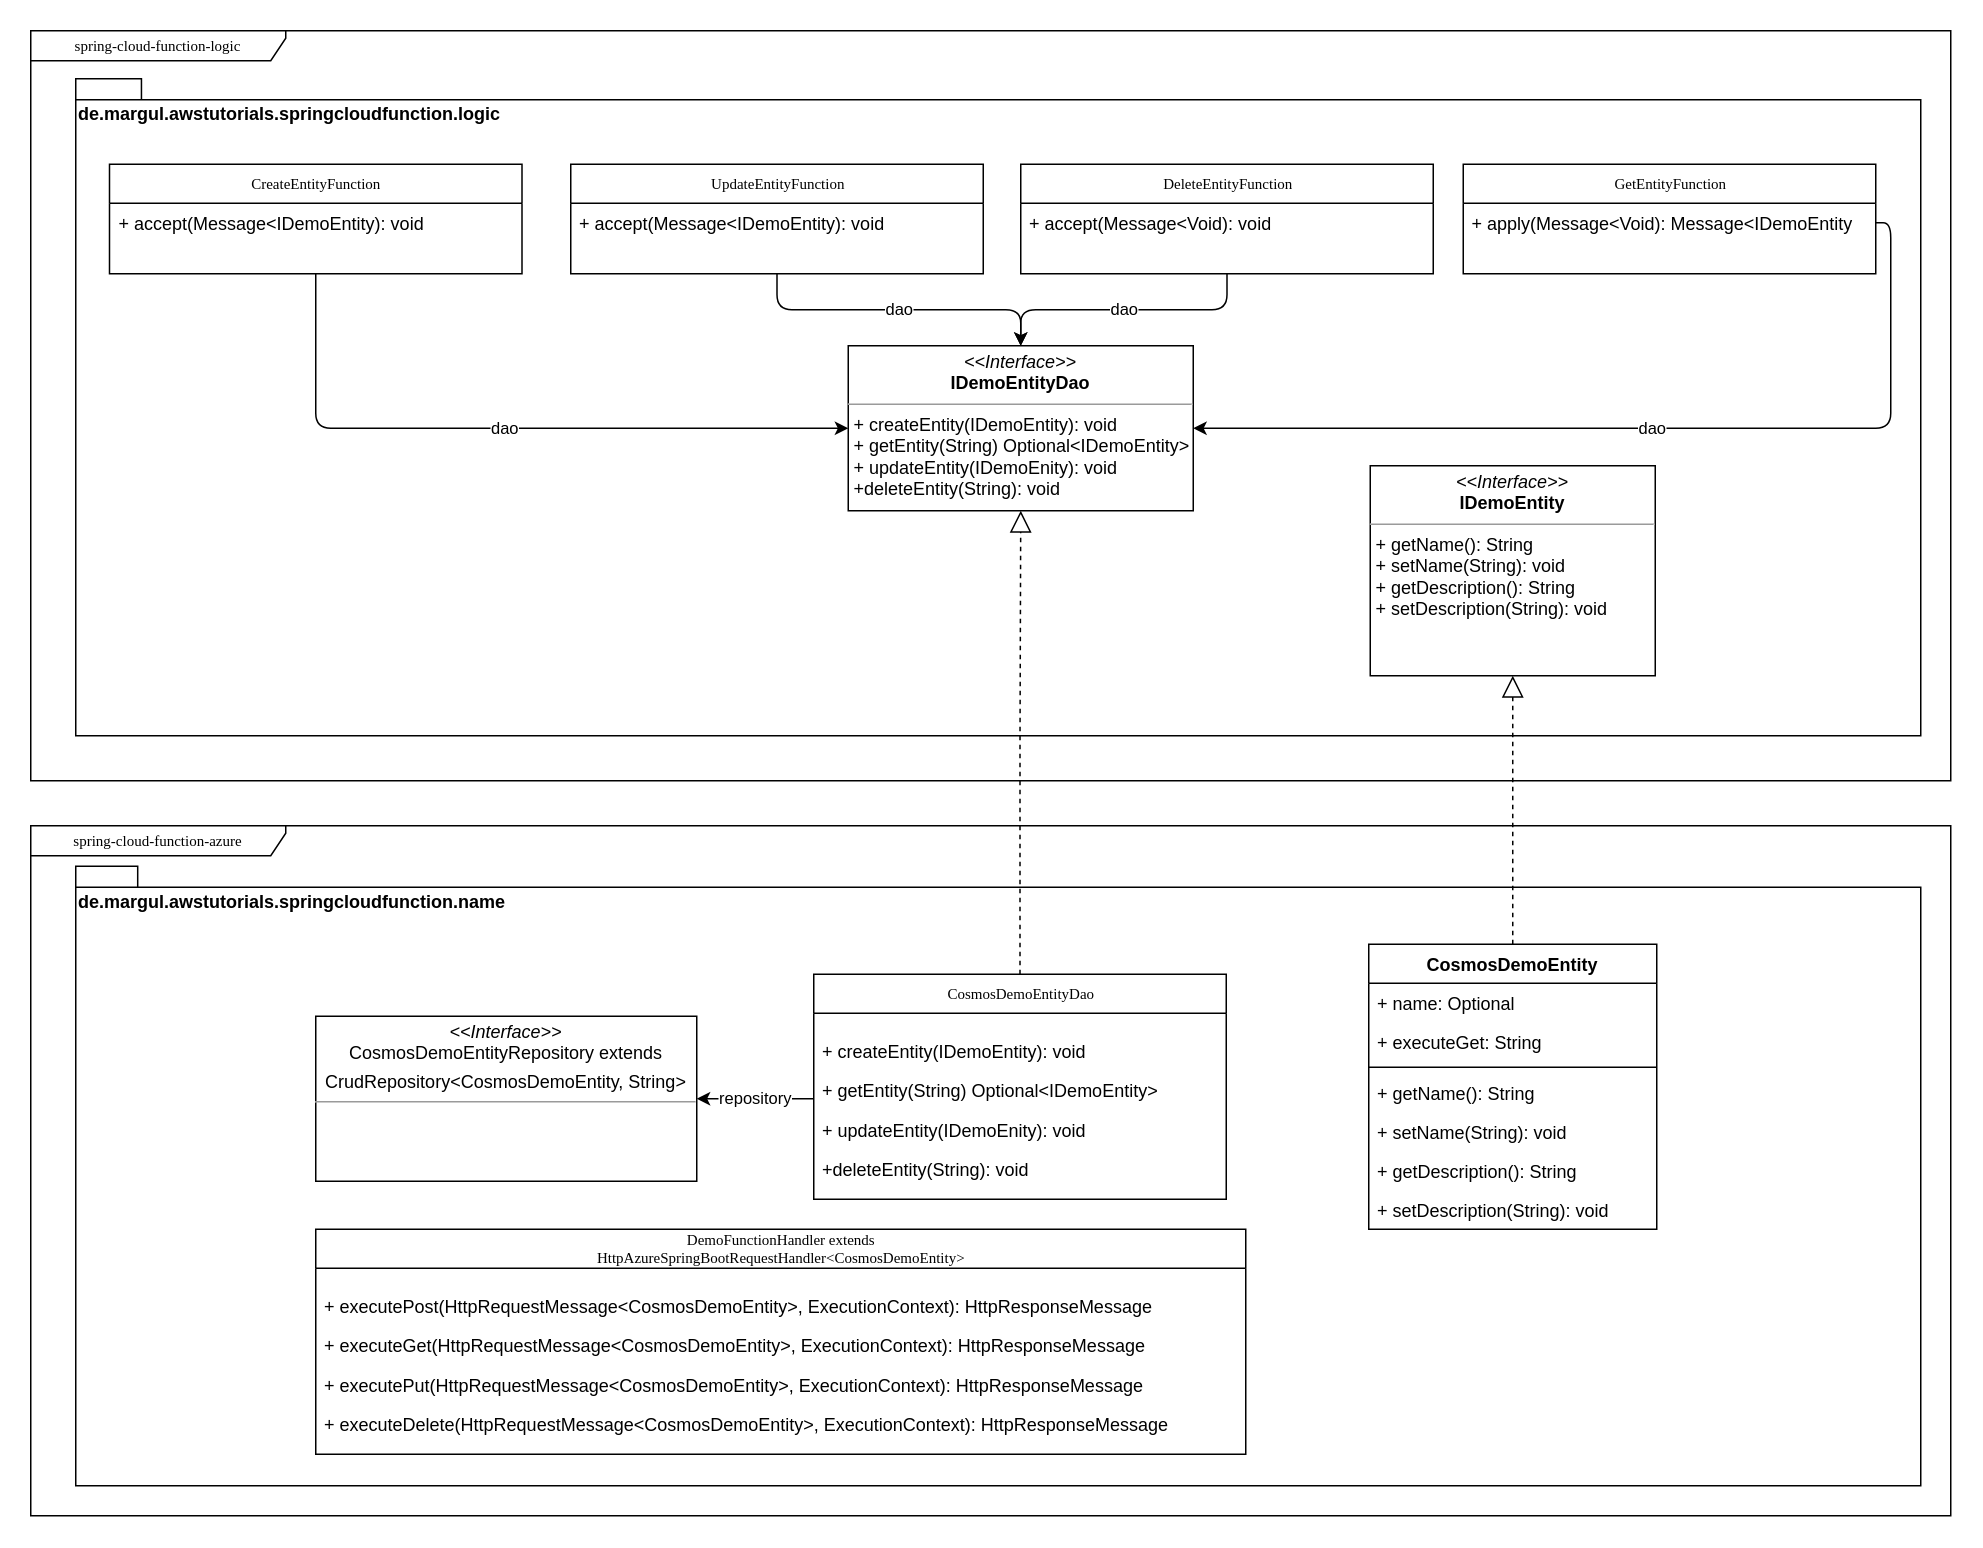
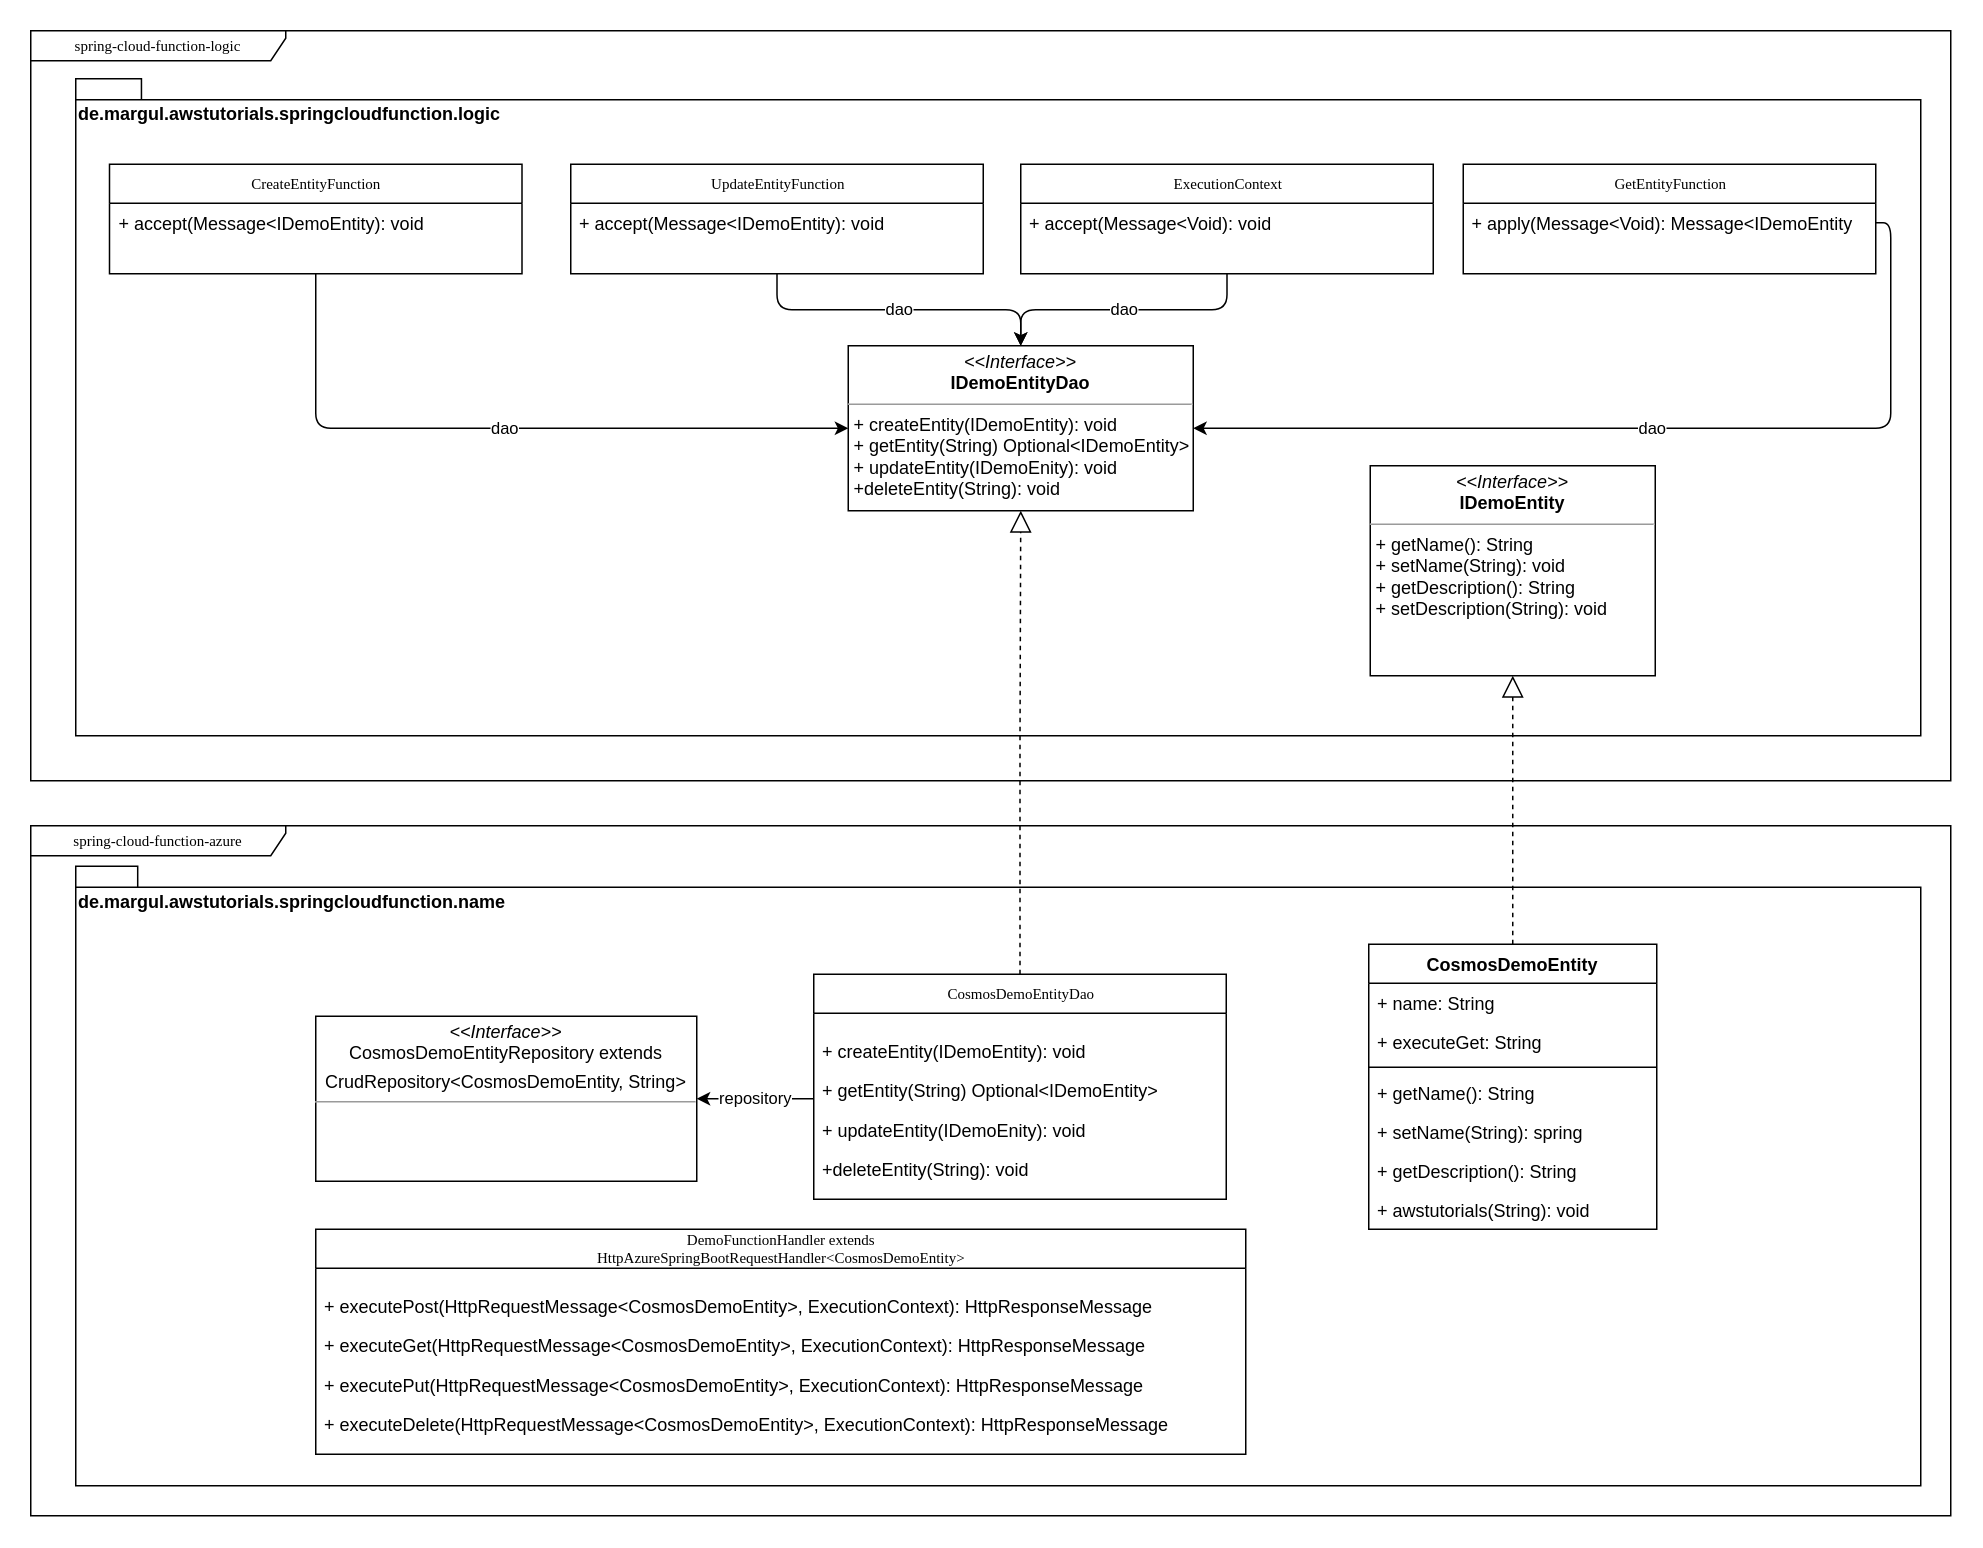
- <mxCell id="14" value="DeleteEntityFunction" style="swimlane;html=1;fontStyle=0;childLayout=stackLayout;horizontal=1;startSize=26;fillColor=none;horizontalStack=0;resizeParent=1;resizeLast=0;collapsible=1;marginBottom=0;swimlaneFillColor=#ffffff;rounded=0;shadow=0;comic=0;labelBackgroundColor=none;strokeColor=#000000;strokeWidth=1;fontFamily=Verdana;fontSize=10;fontColor=#000000;align=center;" parent="1" vertex="1"><mxGeometry x="680" y="109" width="275" height="73" as="geometry" /></mxCell>
+ <mxCell id="14" value="ExecutionContext" style="swimlane;html=1;fontStyle=0;childLayout=stackLayout;horizontal=1;startSize=26;fillColor=none;horizontalStack=0;resizeParent=1;resizeLast=0;collapsible=1;marginBottom=0;swimlaneFillColor=#ffffff;rounded=0;shadow=0;comic=0;labelBackgroundColor=none;strokeColor=#000000;strokeWidth=1;fontFamily=Verdana;fontSize=10;fontColor=#000000;align=center;" parent="1" vertex="1"><mxGeometry x="680" y="109" width="275" height="73" as="geometry" /></mxCell>
- <mxCell id="24" value="+ name: Optional" style="text;strokeColor=none;fillColor=none;align=left;verticalAlign=top;spacingLeft=4;spacingRight=4;overflow=hidden;rotatable=0;points=[[0,0.5],[1,0.5]];portConstraint=eastwest;" parent="23" vertex="1"><mxGeometry y="26" width="192" height="26" as="geometry" /></mxCell>
+ <mxCell id="24" value="+ name: String" style="text;strokeColor=none;fillColor=none;align=left;verticalAlign=top;spacingLeft=4;spacingRight=4;overflow=hidden;rotatable=0;points=[[0,0.5],[1,0.5]];portConstraint=eastwest;" parent="23" vertex="1"><mxGeometry y="26" width="192" height="26" as="geometry" /></mxCell>
- <mxCell id="28" value="+ setName(String): void" style="text;strokeColor=none;fillColor=none;align=left;verticalAlign=top;spacingLeft=4;spacingRight=4;overflow=hidden;rotatable=0;points=[[0,0.5],[1,0.5]];portConstraint=eastwest;" parent="23" vertex="1"><mxGeometry y="112" width="192" height="26" as="geometry" /></mxCell>
+ <mxCell id="28" value="+ setName(String): spring" style="text;strokeColor=none;fillColor=none;align=left;verticalAlign=top;spacingLeft=4;spacingRight=4;overflow=hidden;rotatable=0;points=[[0,0.5],[1,0.5]];portConstraint=eastwest;" parent="23" vertex="1"><mxGeometry y="112" width="192" height="26" as="geometry" /></mxCell>
- <mxCell id="30" value="+ setDescription(String): void" style="text;strokeColor=none;fillColor=none;align=left;verticalAlign=top;spacingLeft=4;spacingRight=4;overflow=hidden;rotatable=0;points=[[0,0.5],[1,0.5]];portConstraint=eastwest;" parent="23" vertex="1"><mxGeometry y="164" width="192" height="26" as="geometry" /></mxCell>
+ <mxCell id="30" value="+ awstutorials(String): void" style="text;strokeColor=none;fillColor=none;align=left;verticalAlign=top;spacingLeft=4;spacingRight=4;overflow=hidden;rotatable=0;points=[[0,0.5],[1,0.5]];portConstraint=eastwest;" parent="23" vertex="1"><mxGeometry y="164" width="192" height="26" as="geometry" /></mxCell>
